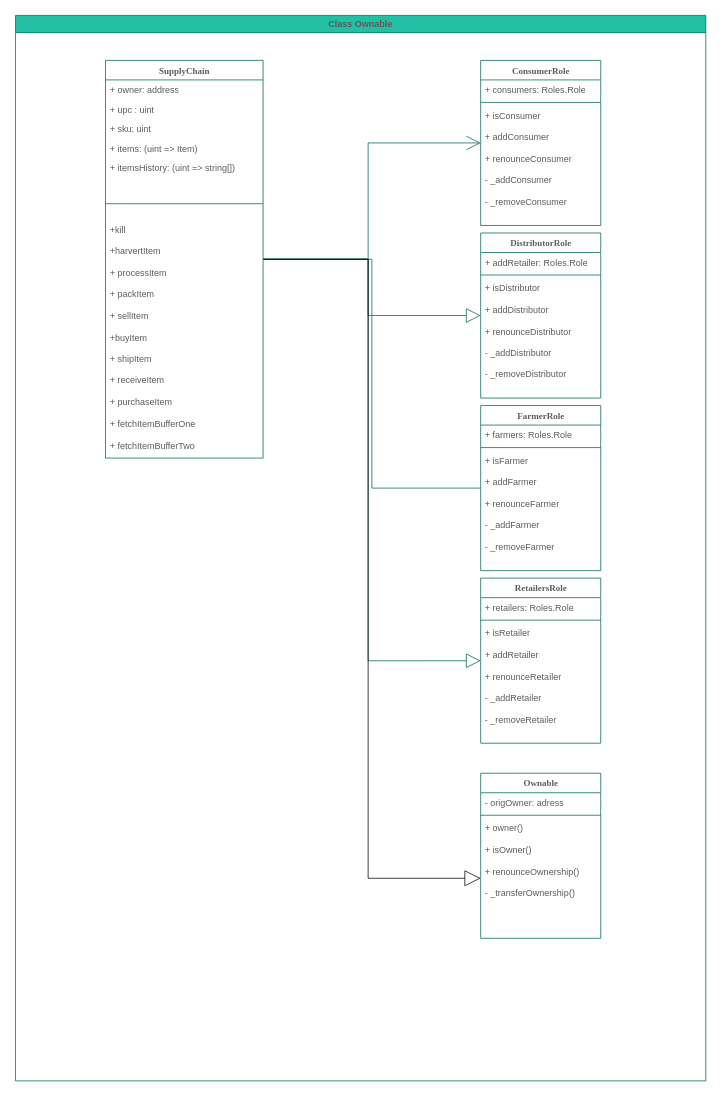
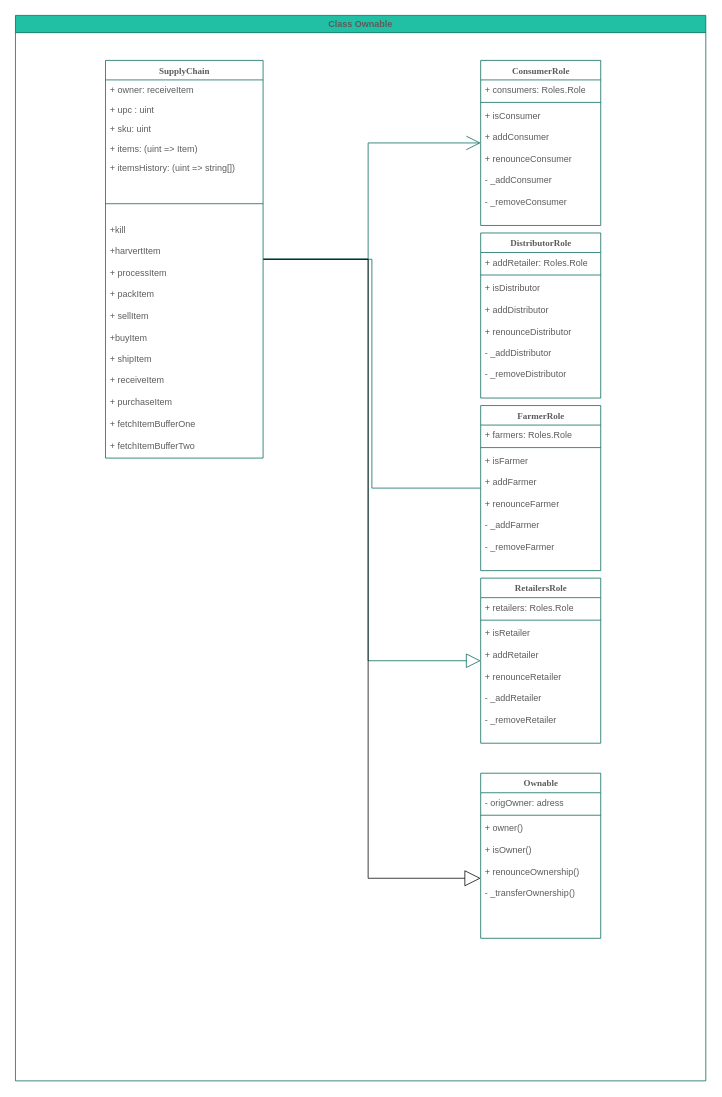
- <mxCell id="8" value="+ owner: address" style="text;html=1;strokeColor=none;fillColor=none;align=left;verticalAlign=top;spacingLeft=4;spacingRight=4;whiteSpace=wrap;overflow=hidden;rotatable=0;points=[[0,0.5],[1,0.5]];portConstraint=eastwest;fontColor=#5C5C5C;" parent="7" vertex="1"><mxGeometry y="26" width="210" height="26" as="geometry" /></mxCell>
+ <mxCell id="8" value="+ owner: receiveItem" style="text;html=1;strokeColor=none;fillColor=none;align=left;verticalAlign=top;spacingLeft=4;spacingRight=4;whiteSpace=wrap;overflow=hidden;rotatable=0;points=[[0,0.5],[1,0.5]];portConstraint=eastwest;fontColor=#5C5C5C;" parent="7" vertex="1"><mxGeometry y="26" width="210" height="26" as="geometry" /></mxCell>
- <mxCell id="3" style="edgeStyle=orthogonalEdgeStyle;rounded=0;sketch=0;orthogonalLoop=1;jettySize=auto;html=1;fontColor=#5C5C5C;endArrow=block;endFill=0;endSize=17;strokeColor=#006658;strokeWidth=1;fillColor=#21C0A5;" parent="1" source="7" target="19" edge="1"><mxGeometry relative="1" as="geometry" /></mxCell>
